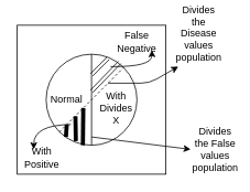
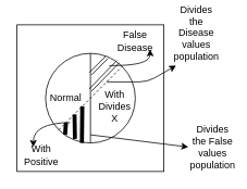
- <mxCell id="14" value="False Negative" style="text;html=1;strokeColor=none;fillColor=none;align=center;verticalAlign=middle;whiteSpace=wrap;rounded=0;" parent="1" vertex="1"><mxGeometry x="145" y="40" width="40" height="20" as="geometry" /></mxCell>
+ <mxCell id="14" value="False Disease" style="text;html=1;strokeColor=none;fillColor=none;align=center;verticalAlign=middle;whiteSpace=wrap;rounded=0;" parent="1" vertex="1"><mxGeometry x="145" y="40" width="40" height="20" as="geometry" /></mxCell>
